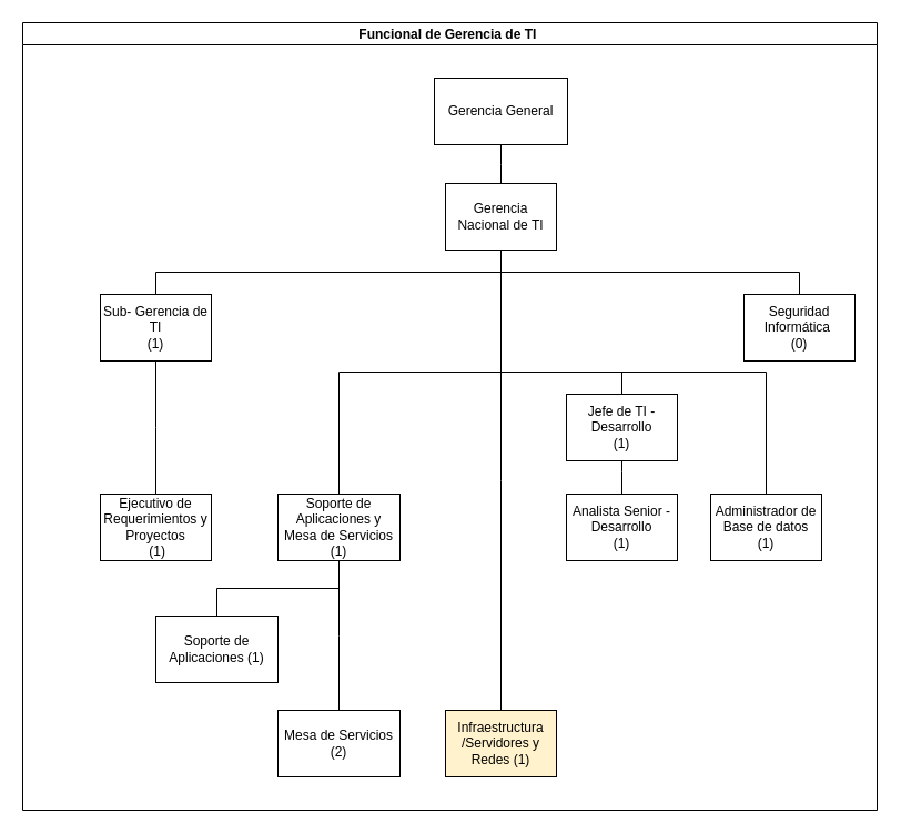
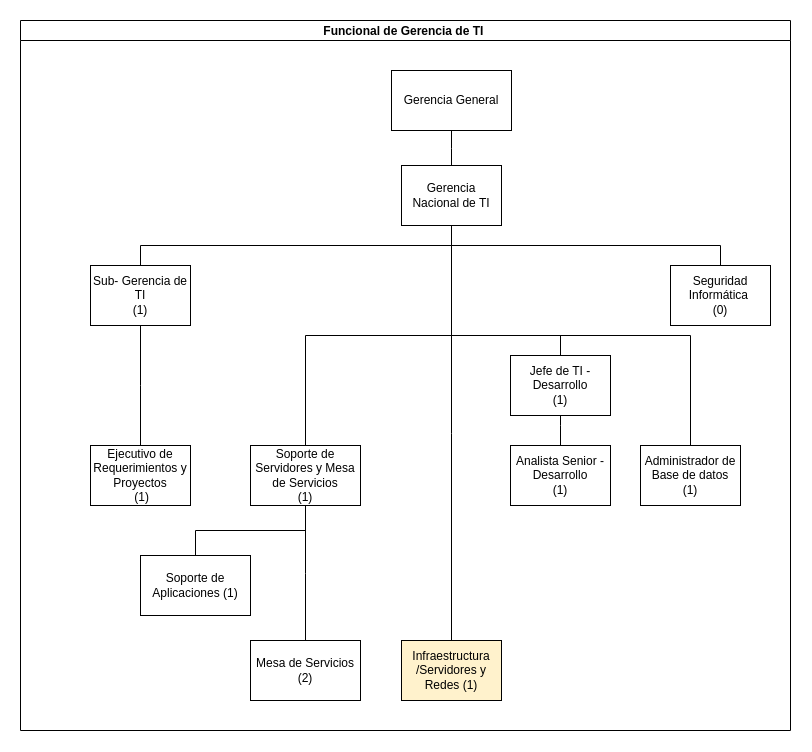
- <mxCell id="21" value="Soporte de Aplicaciones y Mesa de Servicios&lt;br&gt;(1)" style="whiteSpace=wrap;html=1;align=center;verticalAlign=middle;treeFolding=1;treeMoving=1;newEdgeStyle={&quot;edgeStyle&quot;:&quot;elbowEdgeStyle&quot;,&quot;startArrow&quot;:&quot;none&quot;,&quot;endArrow&quot;:&quot;none&quot;};" vertex="1" parent="2"><mxGeometry x="230" y="425" width="110" height="60" as="geometry" /></mxCell>
+ <mxCell id="21" value="Soporte de Servidores y Mesa de Servicios&lt;br&gt;(1)" style="whiteSpace=wrap;html=1;align=center;verticalAlign=middle;treeFolding=1;treeMoving=1;newEdgeStyle={&quot;edgeStyle&quot;:&quot;elbowEdgeStyle&quot;,&quot;startArrow&quot;:&quot;none&quot;,&quot;endArrow&quot;:&quot;none&quot;};" vertex="1" parent="2"><mxGeometry x="230" y="425" width="110" height="60" as="geometry" /></mxCell>
